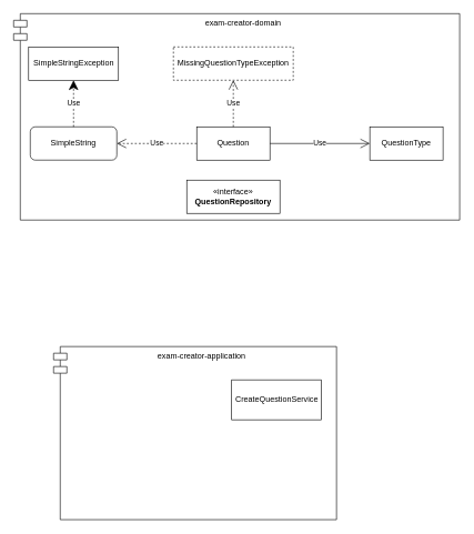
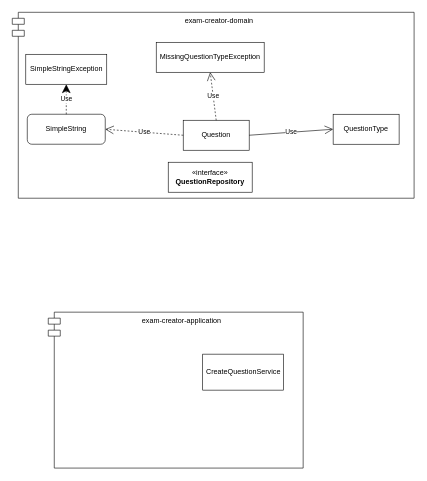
- <mxCell id="13" value="SimpleStringException" style="html=1;whiteSpace=wrap;" vertex="1" parent="1"><mxGeometry x="42.5" y="70" width="135" height="50" as="geometry" /></mxCell>
+ <mxCell id="13" value="SimpleStringException" style="html=1;whiteSpace=wrap;" vertex="1" parent="1"><mxGeometry x="42.5" y="90" width="135" height="50" as="geometry" /></mxCell>
- <mxCell id="11" value="MissingQuestionTypeException" style="html=1;whiteSpace=wrap;dashed=1;" vertex="1" parent="1"><mxGeometry x="260" y="70" width="180" height="50" as="geometry" /></mxCell>
+ <mxCell id="11" value="MissingQuestionTypeException" style="html=1;whiteSpace=wrap;" vertex="1" parent="1"><mxGeometry x="260" y="70" width="180" height="50" as="geometry" /></mxCell>
- <mxCell id="3" value="Question" style="html=1;whiteSpace=wrap;" parent="1" vertex="1"><mxGeometry x="295" y="190" width="110" height="50" as="geometry" /></mxCell>
+ <mxCell id="3" value="Question" style="html=1;whiteSpace=wrap;" parent="1" vertex="1"><mxGeometry x="305" y="200" width="110" height="50" as="geometry" /></mxCell>
- <mxCell id="10" value="CreateQuestionService" style="rounded=0;whiteSpace=wrap;html=1;" vertex="1" parent="1"><mxGeometry x="347.5" y="570" width="135" height="60" as="geometry" /></mxCell>
+ <mxCell id="10" value="CreateQuestionService" style="rounded=0;whiteSpace=wrap;html=1;" vertex="1" parent="1"><mxGeometry x="337.5" y="590" width="135" height="60" as="geometry" /></mxCell>
